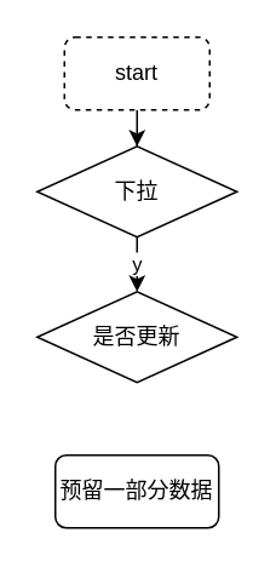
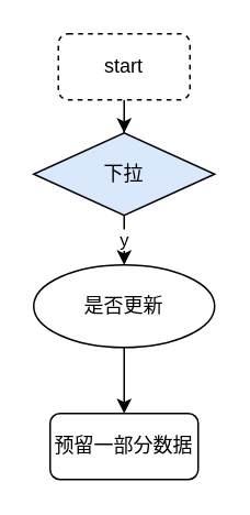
- <mxCell id="4" value="下拉" style="rhombus;whiteSpace=wrap;html=1;direction=south;" vertex="1" parent="1"><mxGeometry x="20" y="80" width="110" height="50" as="geometry" /></mxCell>
+ <mxCell id="4" value="下拉" style="rhombus;whiteSpace=wrap;html=1;direction=south;fillColor=#dae8fc;" vertex="1" parent="1"><mxGeometry x="20" y="80" width="110" height="50" as="geometry" /></mxCell>
- <mxCell id="5" value="是否更新" style="rhombus;whiteSpace=wrap;html=1;direction=south;" vertex="1" parent="1"><mxGeometry x="20" y="160" width="110" height="50" as="geometry" /></mxCell>
+ <mxCell id="5" value="是否更新" style="ellipse;whiteSpace=wrap;html=1;direction=south;" vertex="1" parent="1"><mxGeometry x="20" y="160" width="110" height="50" as="geometry" /></mxCell>
+ <mxCell id="8" value="" style="endArrow=classic;html=1;exitX=1;exitY=0.5;exitDx=0;exitDy=0;entryX=0.5;entryY=0;entryDx=0;entryDy=0;" edge="1" parent="1" source="5" target="7"><mxGeometry width="50" height="50" relative="1" as="geometry"><mxPoint x="20" y="360" as="sourcePoint" /><mxPoint x="70" y="310" as="targetPoint" /></mxGeometry></mxCell>
